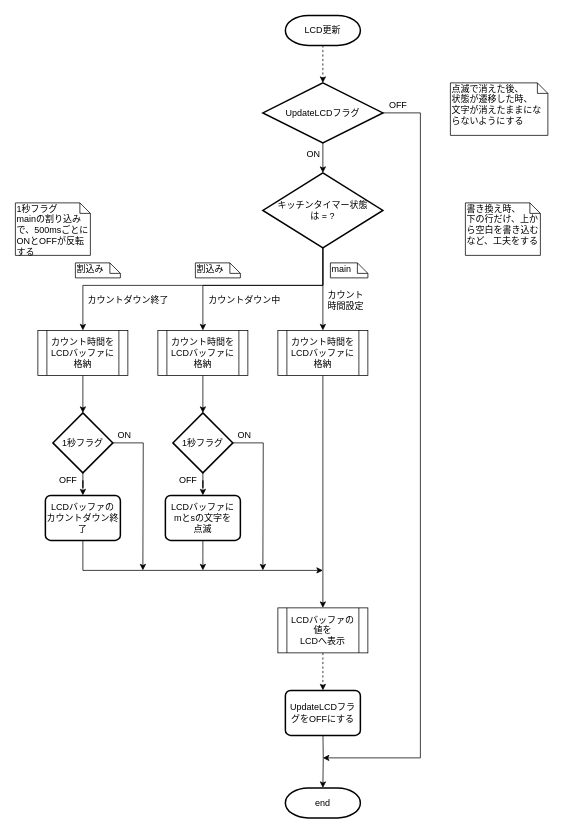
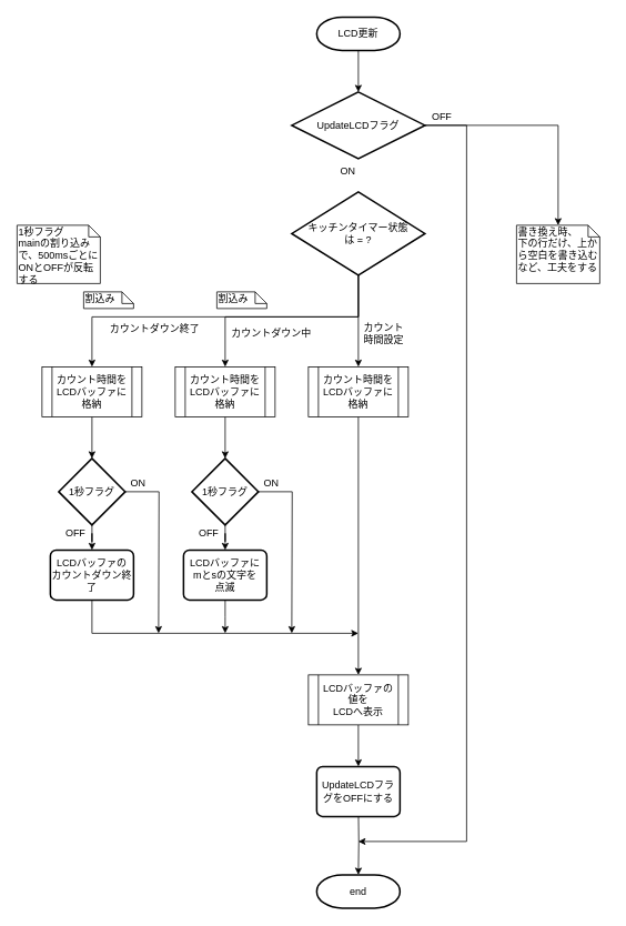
- <mxCell id="2" value="" style="edgeStyle=orthogonalEdgeStyle;rounded=0;orthogonalLoop=1;jettySize=auto;html=1;dashed=1;" parent="1" source="3" target="41" edge="1"><mxGeometry relative="1" as="geometry" /></mxCell>
+ <mxCell id="2" value="" style="edgeStyle=orthogonalEdgeStyle;rounded=0;orthogonalLoop=1;jettySize=auto;html=1;" parent="1" source="3" target="41" edge="1"><mxGeometry relative="1" as="geometry" /></mxCell>
- <mxCell id="26" value="点滅で消えた後、&lt;br&gt;状態が遷移した時、&lt;br&gt;文字が消えたままにならないようにする" style="shape=note;whiteSpace=wrap;html=1;size=14;verticalAlign=top;align=left;spacingTop=-6;" parent="1" vertex="1"><mxGeometry x="600" y="110" width="130" height="70" as="geometry" /></mxCell>
- <mxCell id="39" value="" style="edgeStyle=orthogonalEdgeStyle;rounded=0;orthogonalLoop=1;jettySize=auto;html=1;" edge="1" parent="1" source="41" target="10"><mxGeometry relative="1" as="geometry" /></mxCell>
+ <mxCell id="39" value="" style="edgeStyle=orthogonalEdgeStyle;rounded=0;orthogonalLoop=1;jettySize=auto;html=1;" edge="1" parent="1" source="41" target="27"><mxGeometry relative="1" as="geometry" /></mxCell>
- <mxCell id="44" value="main" style="shape=note;whiteSpace=wrap;html=1;size=14;verticalAlign=top;align=left;spacingTop=-6;" vertex="1" parent="1"><mxGeometry x="440" y="350" width="50" height="20" as="geometry" /></mxCell>
- <mxCell id="21" value="カウントダウン終了" style="text;html=1;align=center;verticalAlign=middle;resizable=0;points=[];autosize=1;" parent="1" vertex="1"><mxGeometry x="110" y="390" width="120" height="20" as="geometry" /></mxCell>
+ <mxCell id="21" value="カウントダウン終了" style="text;html=1;align=center;verticalAlign=middle;resizable=0;points=[];autosize=1;" parent="1" vertex="1"><mxGeometry x="125" y="385" width="120" height="20" as="geometry" /></mxCell>
- <mxCell id="17" value="" style="edgeStyle=orthogonalEdgeStyle;rounded=0;orthogonalLoop=1;jettySize=auto;html=1;dashed=1;" edge="1" parent="1" source="18" target="47"><mxGeometry relative="1" as="geometry" /></mxCell>
+ <mxCell id="17" value="" style="edgeStyle=orthogonalEdgeStyle;rounded=0;orthogonalLoop=1;jettySize=auto;html=1;" edge="1" parent="1" source="18" target="47"><mxGeometry relative="1" as="geometry" /></mxCell>
